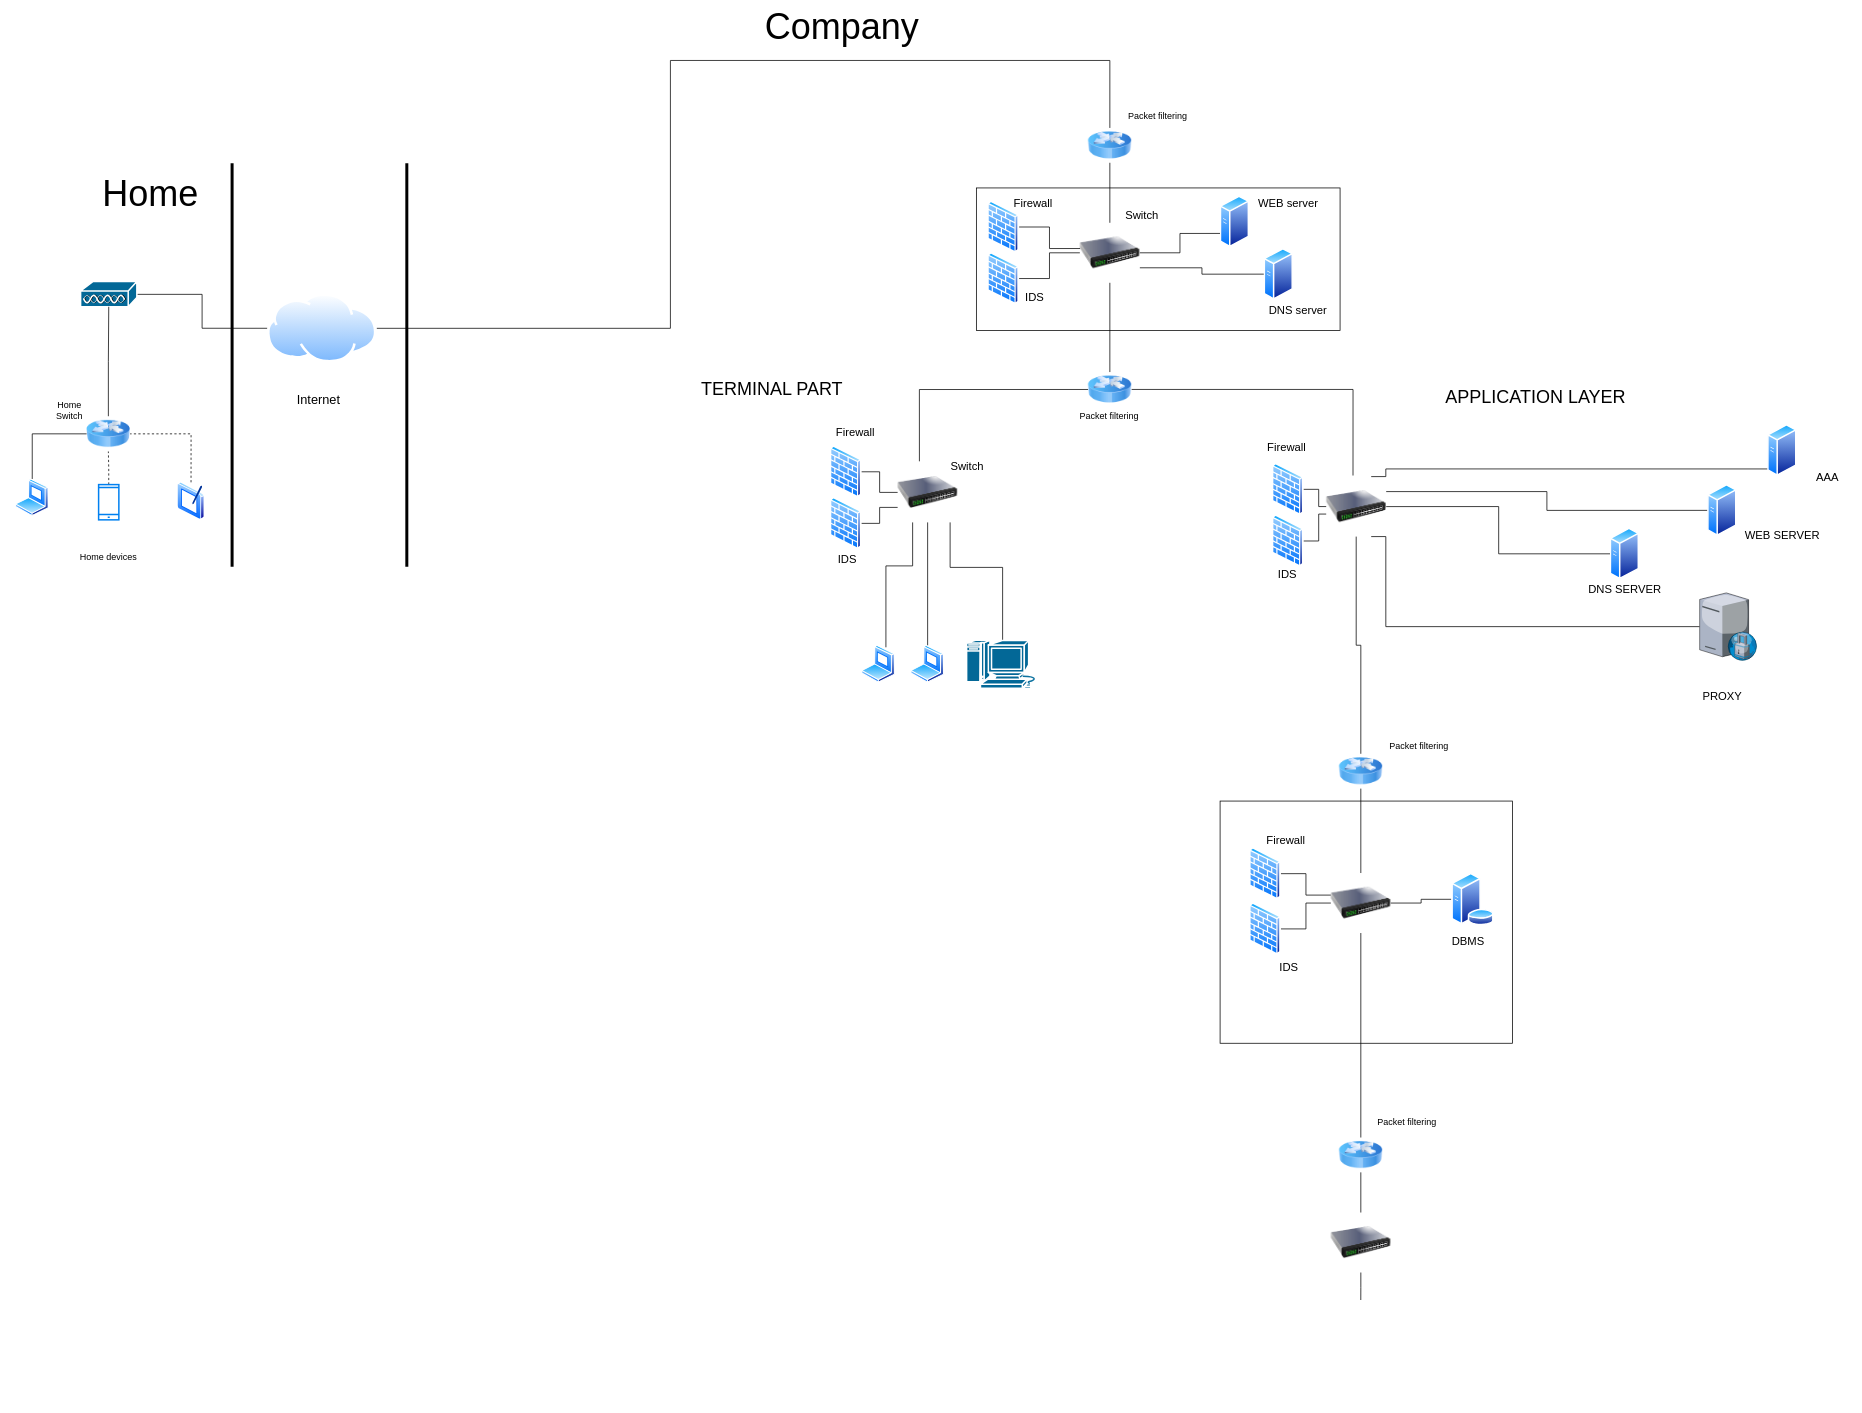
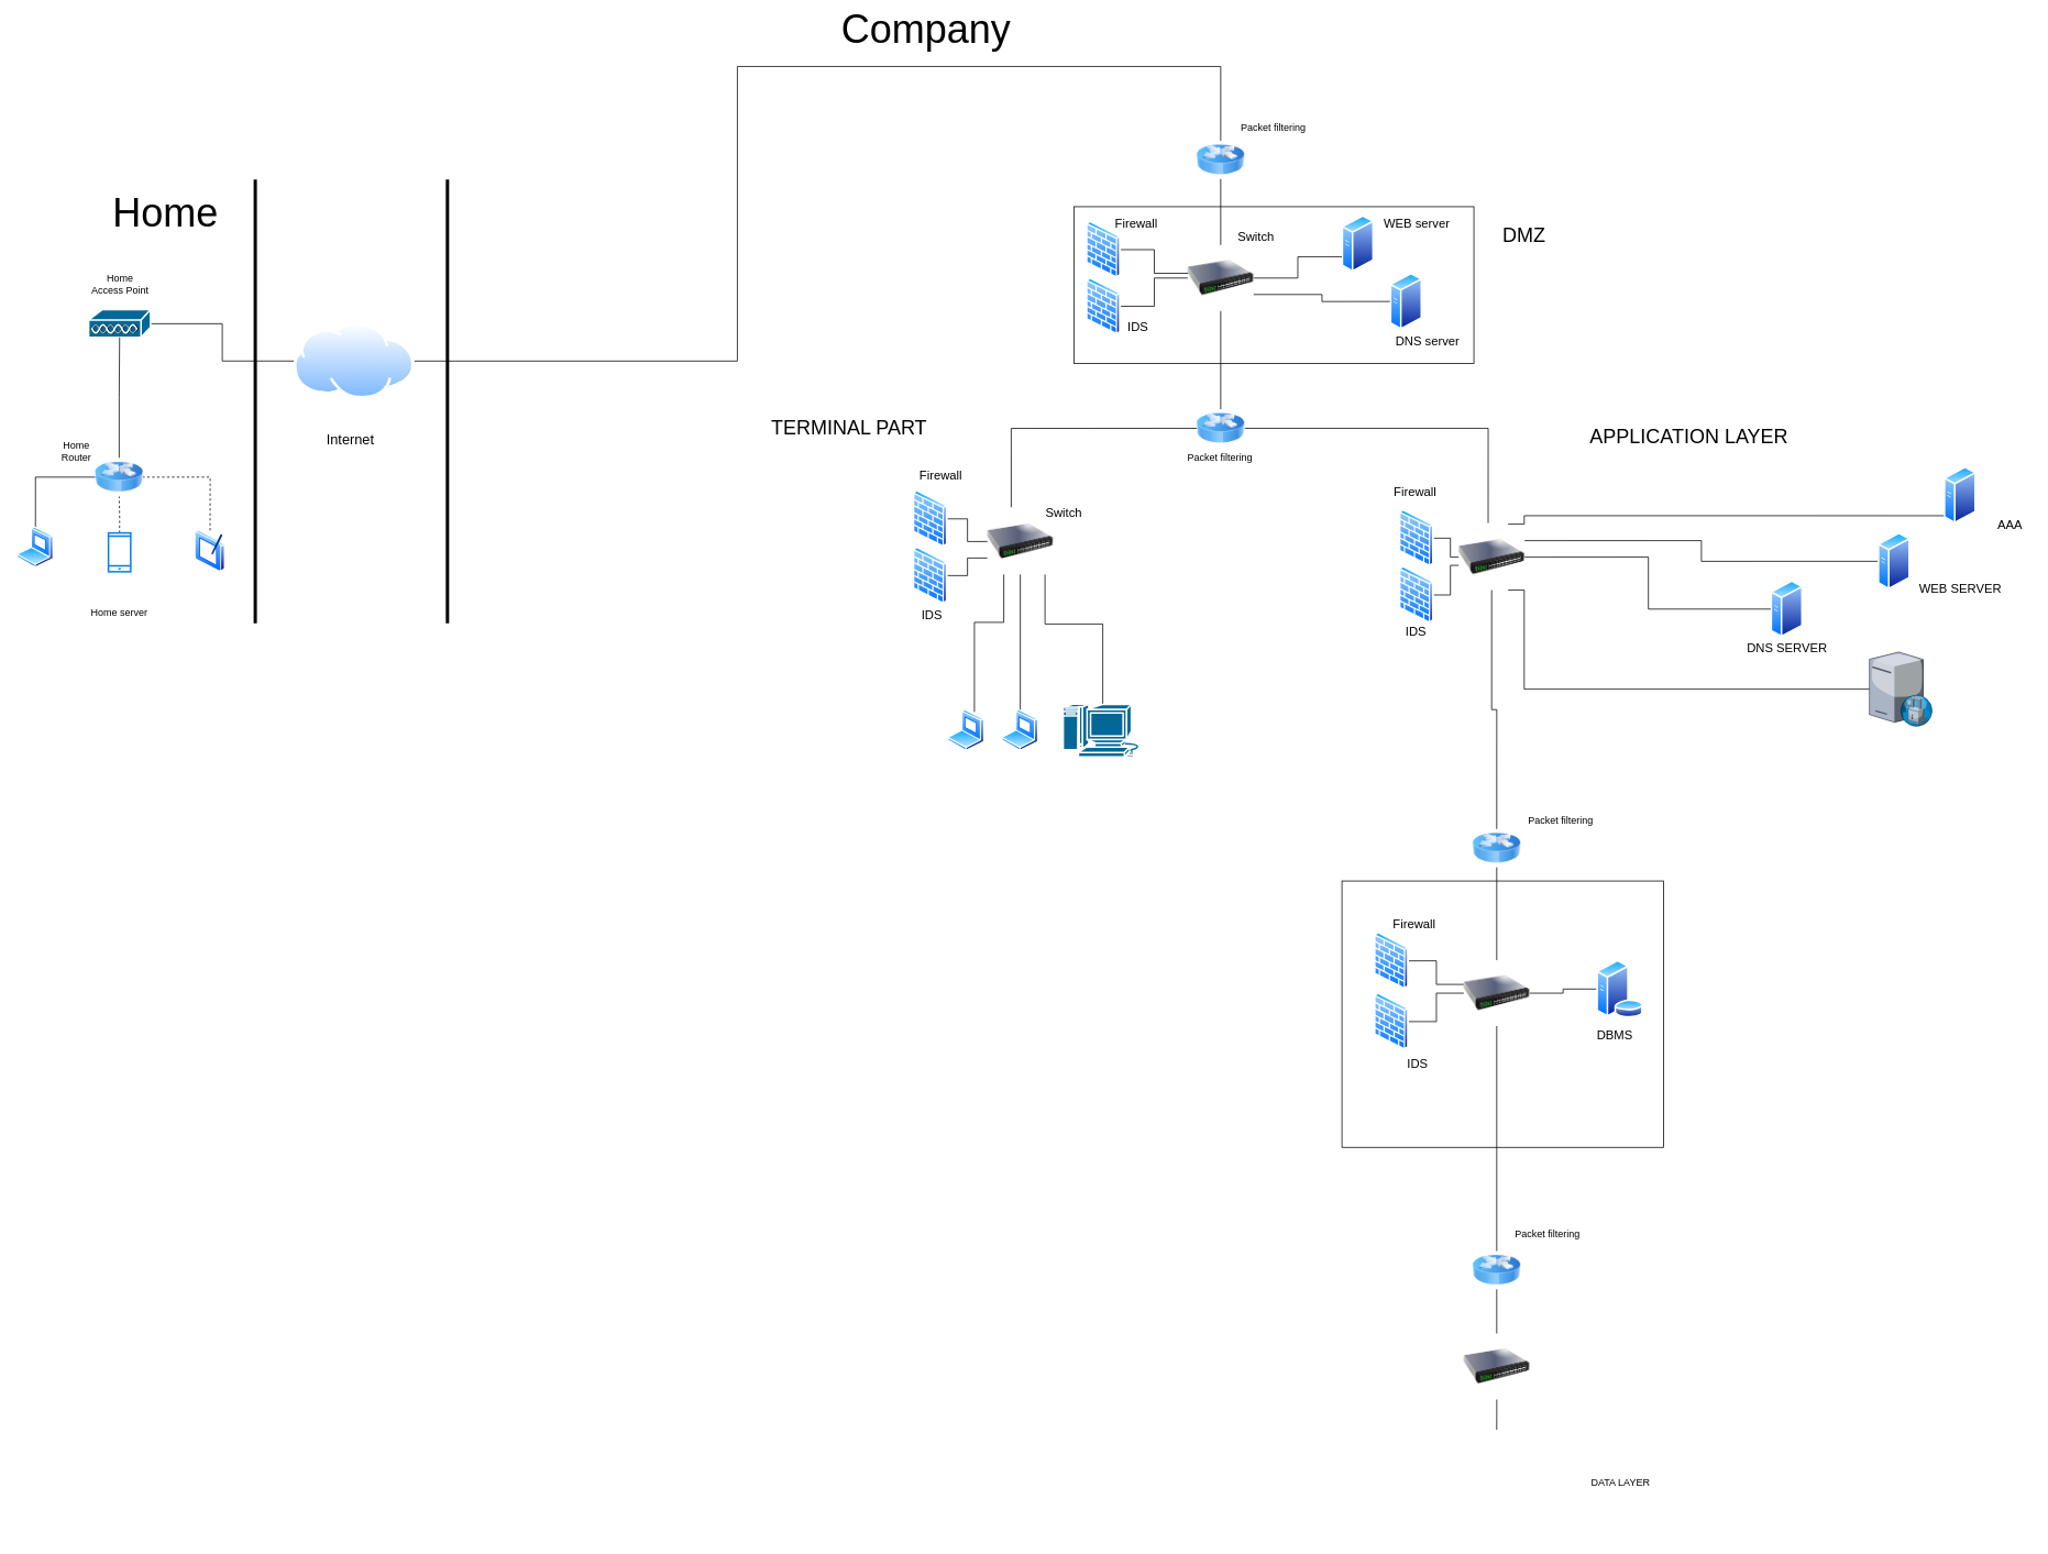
+ <mxCell id="78" value="&lt;font style=&quot;font-size: 24px&quot;&gt;&lt;br&gt;DMZ&lt;br&gt;&lt;/font&gt;" style="text;html=1;align=center;verticalAlign=middle;resizable=0;points=[];autosize=1;strokeColor=none;" vertex="1" parent="1"><mxGeometry x="1811.86" y="250" width="70" height="40" as="geometry" /></mxCell>
+ <mxCell id="15" value="Home&lt;br&gt;Access Point" style="text;html=1;align=center;verticalAlign=middle;resizable=0;points=[];autosize=1;strokeColor=none;" vertex="1" parent="1"><mxGeometry x="105" y="328.13" width="79" height="32" as="geometry" /></mxCell>
- <mxCell id="16" value="Home&lt;br&gt;Switch" style="text;html=1;align=center;verticalAlign=middle;resizable=0;points=[];autosize=1;strokeColor=none;" vertex="1" parent="1"><mxGeometry x="69" y="530.6" width="46" height="32" as="geometry" /></mxCell>
+ <mxCell id="16" value="Home&lt;br&gt;Router" style="text;html=1;align=center;verticalAlign=middle;resizable=0;points=[];autosize=1;strokeColor=none;" vertex="1" parent="1"><mxGeometry x="69" y="530.6" width="46" height="32" as="geometry" /></mxCell>
- <mxCell id="17" value="Home devices" style="text;html=1;align=center;verticalAlign=middle;resizable=0;points=[];autosize=1;strokeColor=none;" vertex="1" parent="1"><mxGeometry x="101" y="734.1" width="86" height="18" as="geometry" /></mxCell>
+ <mxCell id="17" value="Home server" style="text;html=1;align=center;verticalAlign=middle;resizable=0;points=[];autosize=1;strokeColor=none;" vertex="1" parent="1"><mxGeometry x="101" y="734.1" width="86" height="18" as="geometry" /></mxCell>
- <mxCell id="92" value="&lt;span style=&quot;font-size: 15px&quot;&gt;PROXY&lt;/span&gt;" style="text;html=1;align=center;verticalAlign=middle;resizable=0;points=[];autosize=1;strokeColor=none;" vertex="1" parent="1"><mxGeometry x="2260.68" y="917.02" width="70" height="20" as="geometry" /></mxCell>
+ <mxCell id="103" value="DATA LAYER" style="text;html=1;align=center;verticalAlign=middle;resizable=0;points=[];autosize=1;strokeColor=none;" vertex="1" parent="1"><mxGeometry x="1918.57" y="1787.71" width="90" height="20" as="geometry" /></mxCell>
